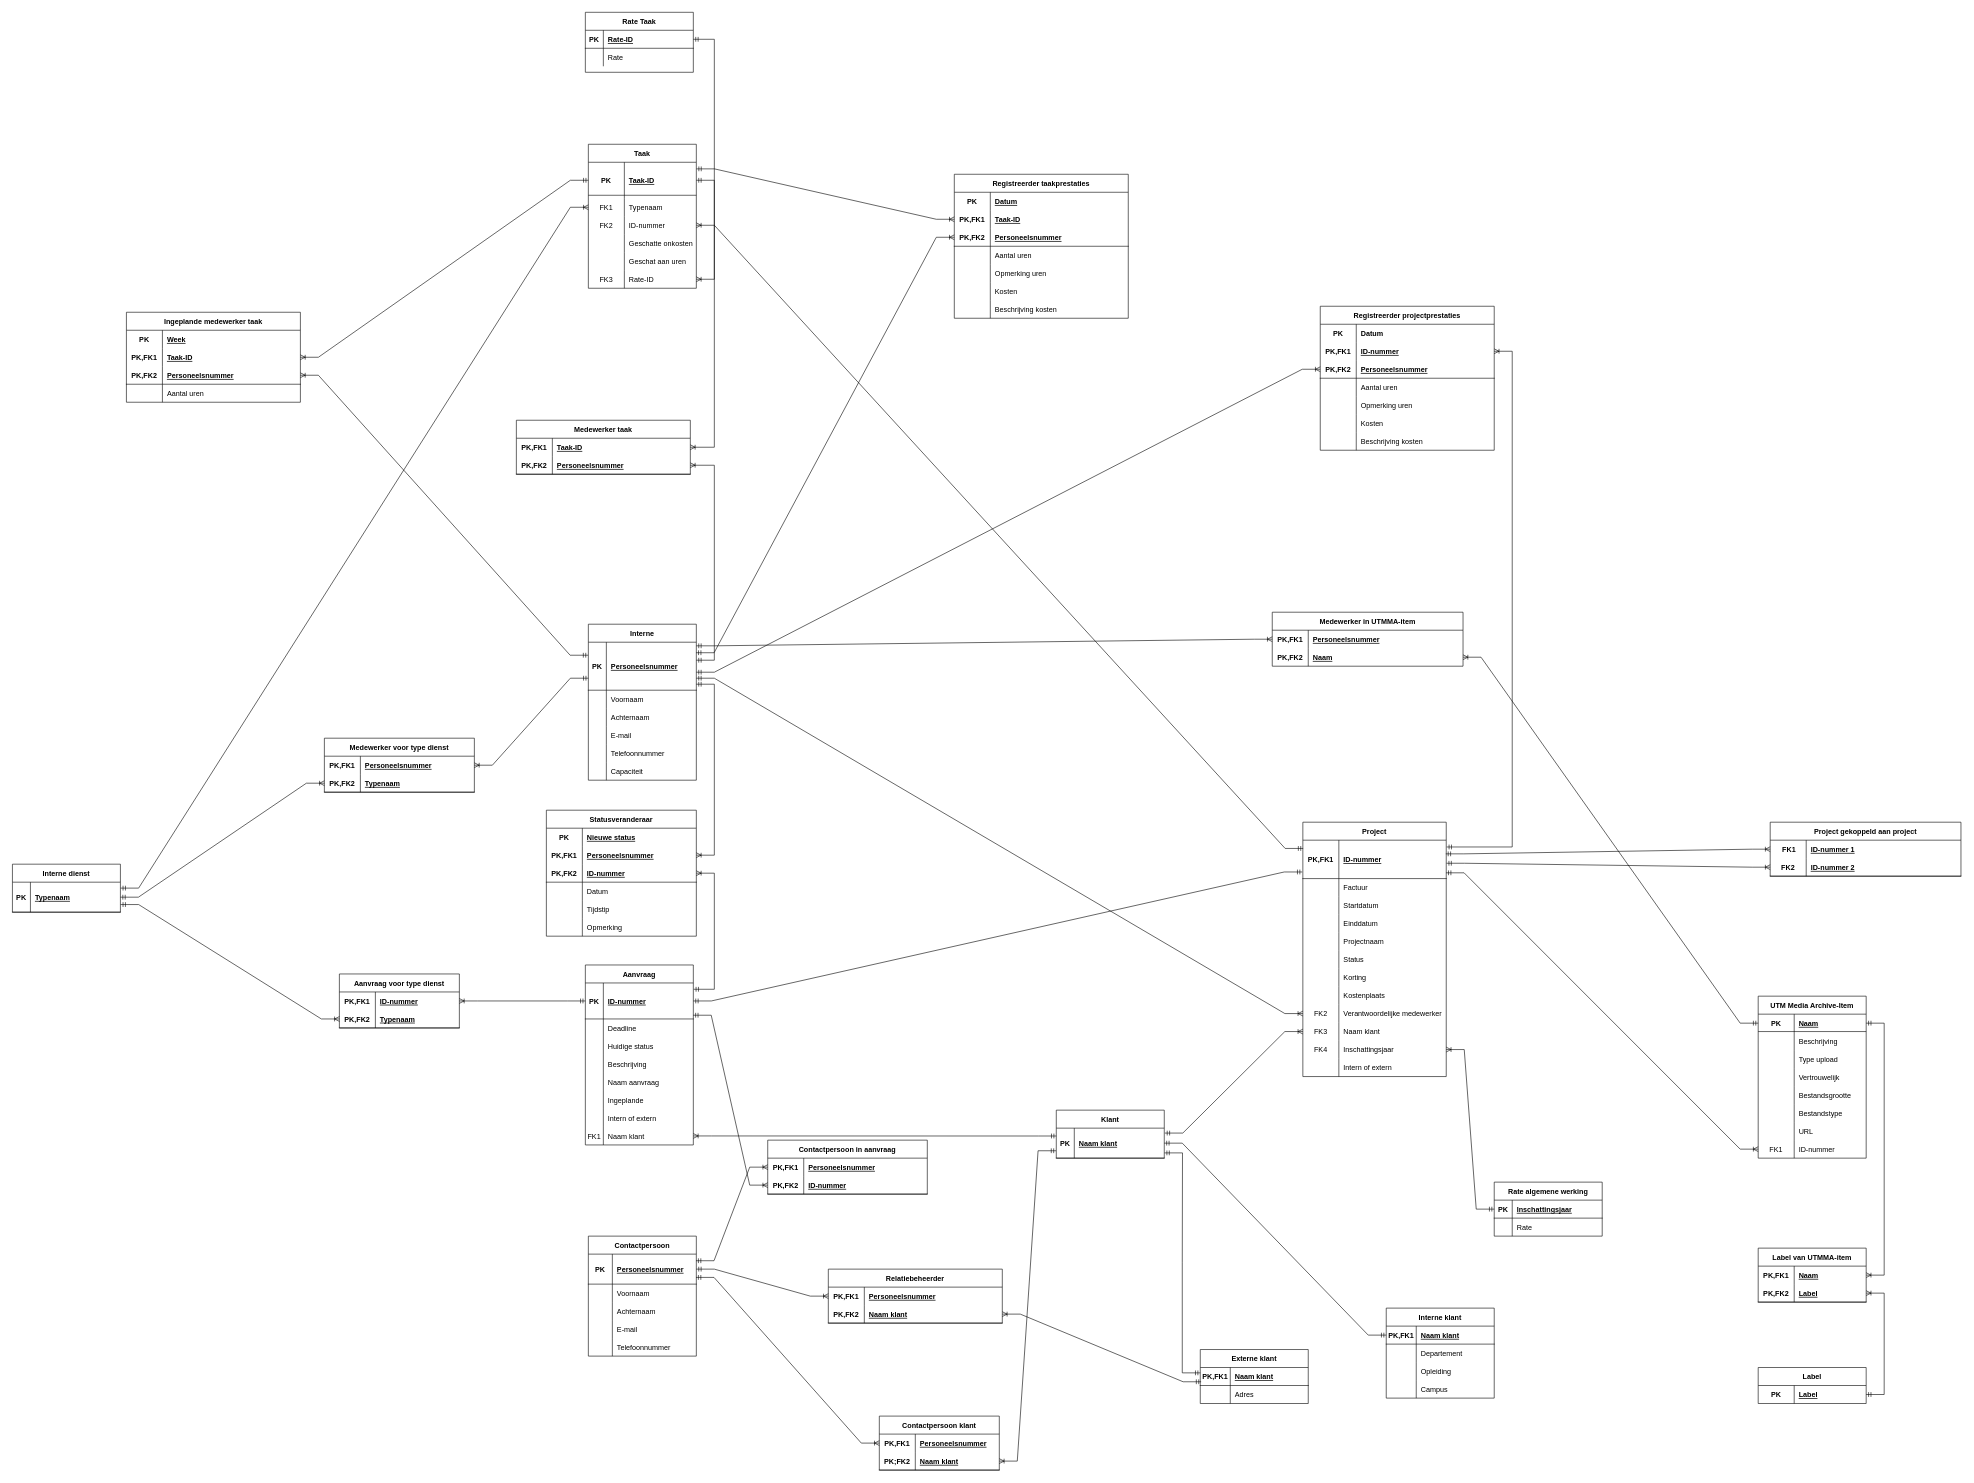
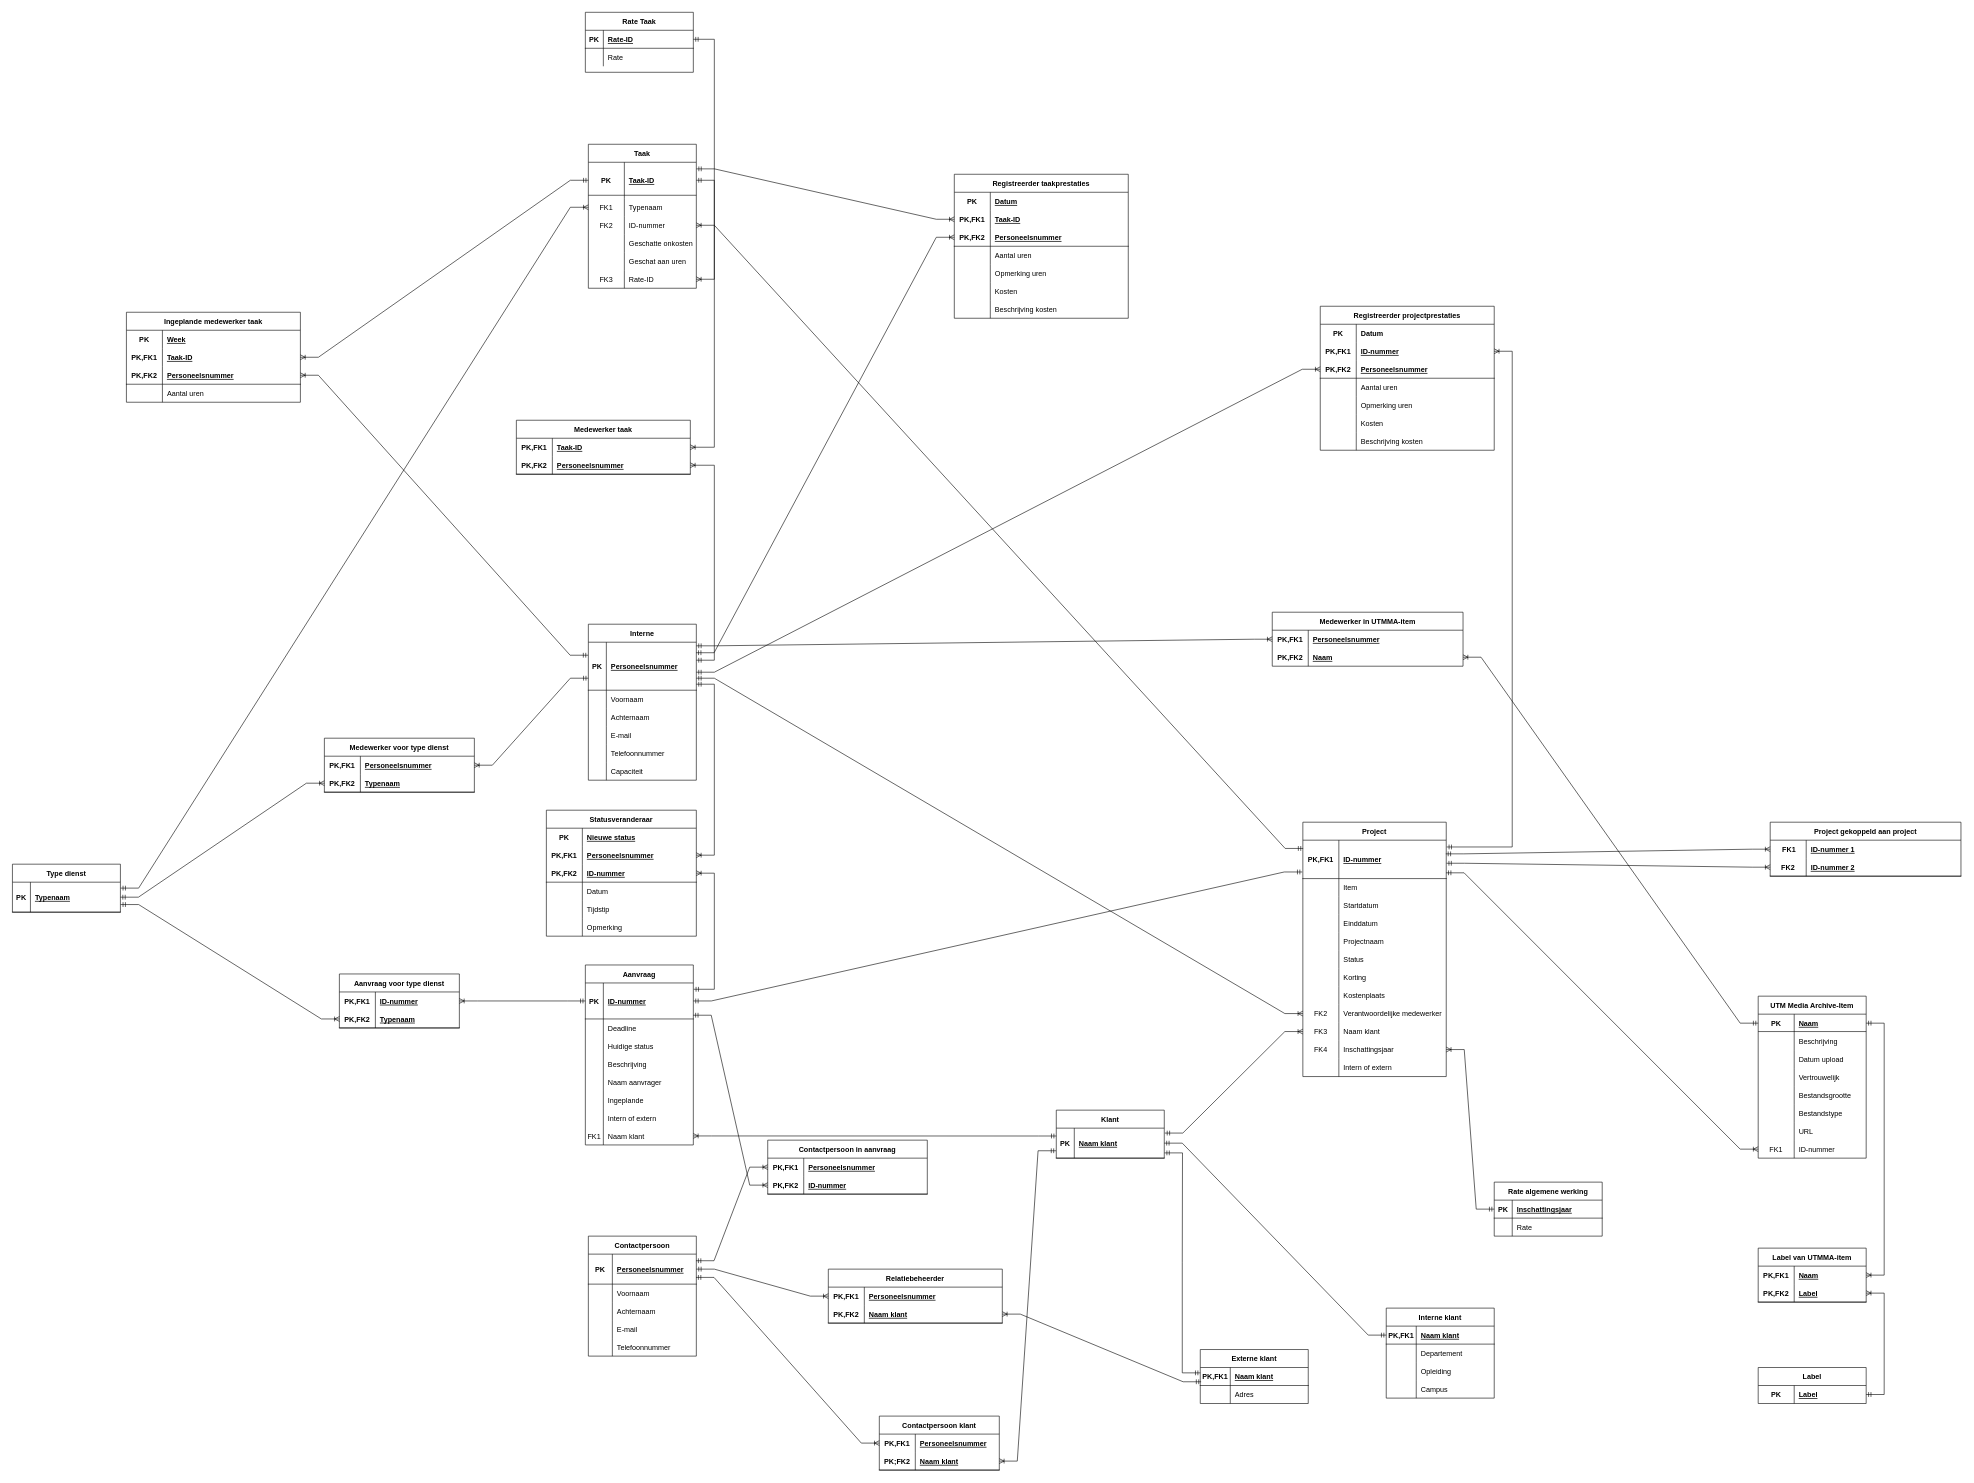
- <mxCell id="64" value="Interne dienst" style="shape=table;startSize=30;container=1;collapsible=1;childLayout=tableLayout;fixedRows=1;rowLines=0;fontStyle=1;align=center;resizeLast=1;" parent="1" vertex="1"><mxGeometry x="20" y="1440" width="180" height="80" as="geometry" /></mxCell>
+ <mxCell id="64" value="Type dienst" style="shape=table;startSize=30;container=1;collapsible=1;childLayout=tableLayout;fixedRows=1;rowLines=0;fontStyle=1;align=center;resizeLast=1;" parent="1" vertex="1"><mxGeometry x="20" y="1440" width="180" height="80" as="geometry" /></mxCell>
- <mxCell id="8" value="Factuur" style="shape=partialRectangle;connectable=0;fillColor=none;top=0;left=0;bottom=0;right=0;align=left;spacingLeft=6;overflow=hidden;" parent="6" vertex="1"><mxGeometry x="60" width="179" height="30" as="geometry"><mxRectangle width="179" height="30" as="alternateBounds" /></mxGeometry></mxCell>
+ <mxCell id="8" value="Item" style="shape=partialRectangle;connectable=0;fillColor=none;top=0;left=0;bottom=0;right=0;align=left;spacingLeft=6;overflow=hidden;" parent="6" vertex="1"><mxGeometry x="60" width="179" height="30" as="geometry"><mxRectangle width="179" height="30" as="alternateBounds" /></mxGeometry></mxCell>
- <mxCell id="122" value="Type upload" style="shape=partialRectangle;connectable=0;fillColor=none;top=0;left=0;bottom=0;right=0;align=left;spacingLeft=6;overflow=hidden;" parent="120" vertex="1"><mxGeometry x="60.0" width="120.0" height="30" as="geometry"><mxRectangle width="120.0" height="30" as="alternateBounds" /></mxGeometry></mxCell>
+ <mxCell id="122" value="Datum upload" style="shape=partialRectangle;connectable=0;fillColor=none;top=0;left=0;bottom=0;right=0;align=left;spacingLeft=6;overflow=hidden;" parent="120" vertex="1"><mxGeometry x="60.0" width="120.0" height="30" as="geometry"><mxRectangle width="120.0" height="30" as="alternateBounds" /></mxGeometry></mxCell>
- <mxCell id="54" value="Naam aanvraag" style="shape=partialRectangle;connectable=0;fillColor=none;top=0;left=0;bottom=0;right=0;align=left;spacingLeft=6;overflow=hidden;" parent="52" vertex="1"><mxGeometry x="30" width="150" height="30" as="geometry"><mxRectangle width="150" height="30" as="alternateBounds" /></mxGeometry></mxCell>
+ <mxCell id="54" value="Naam aanvrager" style="shape=partialRectangle;connectable=0;fillColor=none;top=0;left=0;bottom=0;right=0;align=left;spacingLeft=6;overflow=hidden;" parent="52" vertex="1"><mxGeometry x="30" width="150" height="30" as="geometry"><mxRectangle width="150" height="30" as="alternateBounds" /></mxGeometry></mxCell>
